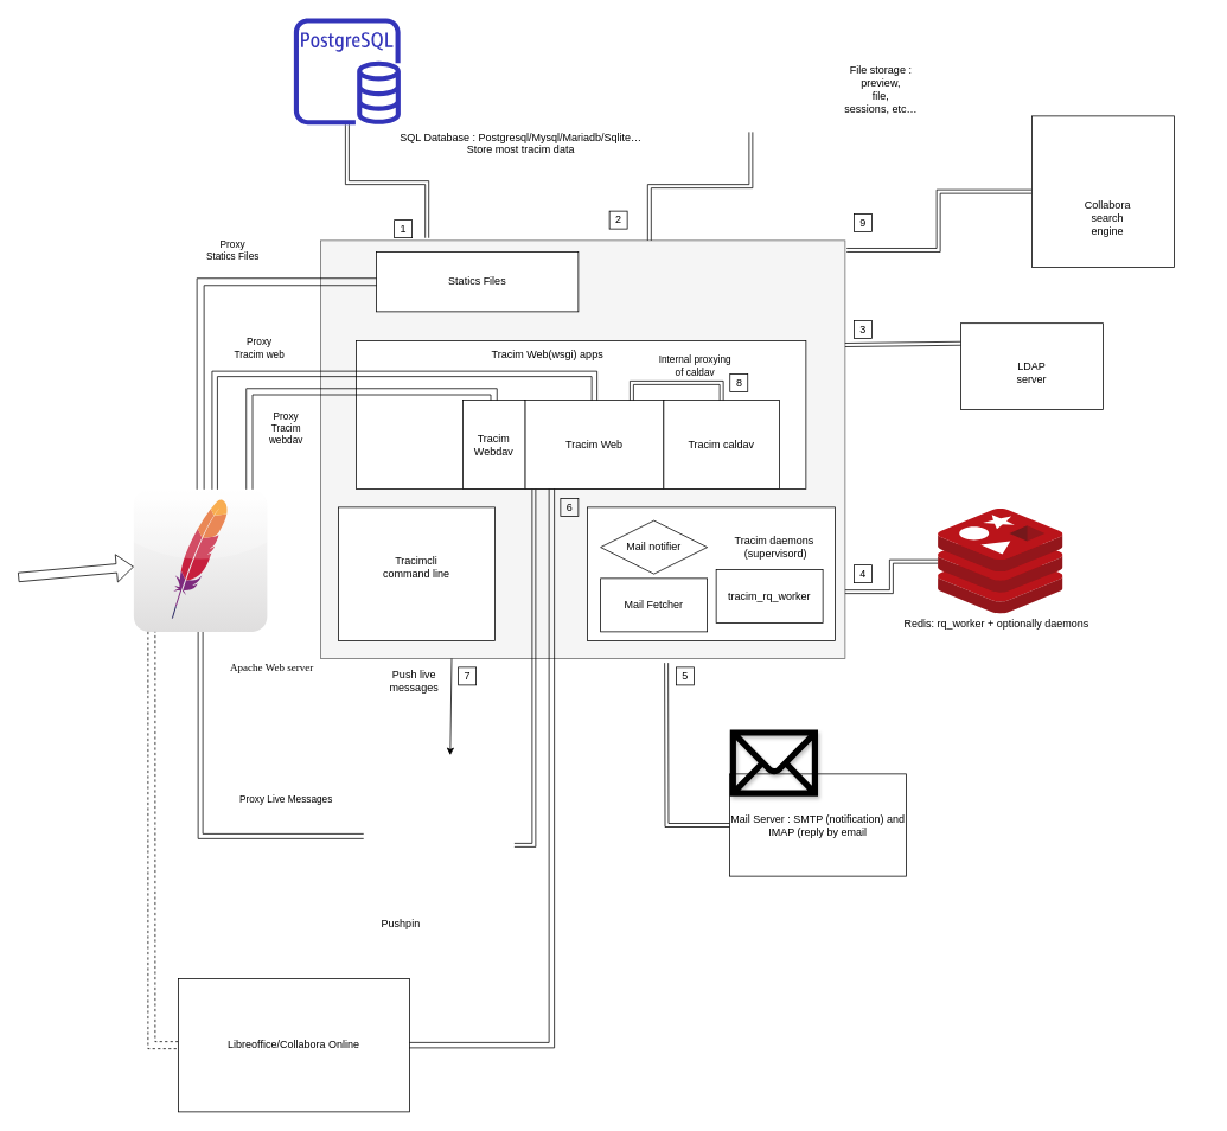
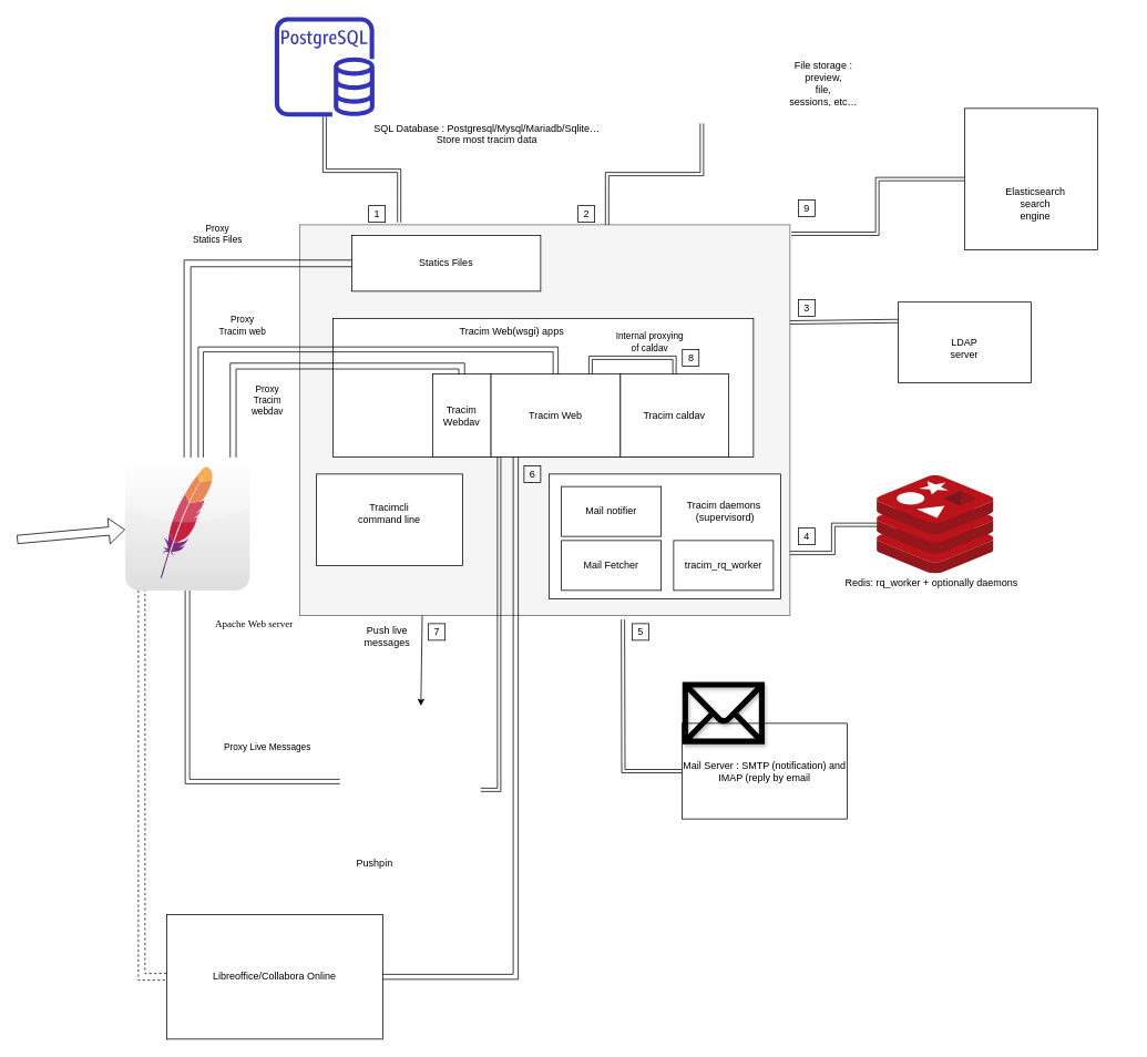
- <mxCell id="71" value="&lt;div&gt;Collabora &lt;br&gt;&lt;/div&gt;&lt;div&gt;search &lt;br&gt;&lt;/div&gt;&lt;div&gt;engine&lt;br&gt;&lt;/div&gt;" style="text;html=1;align=center;verticalAlign=middle;resizable=0;points=[];autosize=1;" vertex="1" parent="1"><mxGeometry x="1195.24" y="220" width="100" height="50" as="geometry" /></mxCell>
+ <mxCell id="71" value="&lt;div&gt;Elasticsearch &lt;br&gt;&lt;/div&gt;&lt;div&gt;search &lt;br&gt;&lt;/div&gt;&lt;div&gt;engine&lt;br&gt;&lt;/div&gt;" style="text;html=1;align=center;verticalAlign=middle;resizable=0;points=[];autosize=1;" vertex="1" parent="1"><mxGeometry x="1195.24" y="220" width="100" height="50" as="geometry" /></mxCell>
- <mxCell id="61" value="2" style="text;html=1;align=center;verticalAlign=middle;resizable=0;points=[];autosize=1;strokeColor=#000000;" vertex="1" parent="1"><mxGeometry x="685" y="237" width="20" height="20" as="geometry" /></mxCell>
+ <mxCell id="61" value="2" style="text;html=1;align=center;verticalAlign=middle;resizable=0;points=[];autosize=1;strokeColor=#000000;" vertex="1" parent="1"><mxGeometry x="695" y="247" width="20" height="20" as="geometry" /></mxCell>
- <mxCell id="46" value="Mail notifier" style="rhombus;whiteSpace=wrap;html=1;fontFamily=Helvetica;fontStyle=0;" parent="1" vertex="1"><mxGeometry x="675" y="585" width="120" height="60" as="geometry" /></mxCell>
+ <mxCell id="46" value="Mail notifier" style="rounded=0;whiteSpace=wrap;html=1;fontFamily=Helvetica;fontStyle=0" parent="1" vertex="1"><mxGeometry x="675" y="585" width="120" height="60" as="geometry" /></mxCell>
- <mxCell id="39" value="&lt;div&gt;Tracimcli&lt;/div&gt;&lt;div&gt; command line&lt;br&gt;&lt;/div&gt;&lt;div&gt;&lt;br&gt;&lt;/div&gt;" style="rounded=0;whiteSpace=wrap;html=1;fontFamily=Helvetica;fontStyle=0" parent="1" vertex="1"><mxGeometry x="380" y="570" width="176" height="150" as="geometry" /></mxCell>
+ <mxCell id="39" value="&lt;div&gt;Tracimcli&lt;/div&gt;&lt;div&gt; command line&lt;br&gt;&lt;/div&gt;&lt;div&gt;&lt;br&gt;&lt;/div&gt;" style="rounded=0;whiteSpace=wrap;html=1;fontFamily=Helvetica;fontStyle=0" parent="1" vertex="1"><mxGeometry x="380" y="570" width="176" height="110" as="geometry" /></mxCell>
- <mxCell id="44" value="&lt;div&gt;tracim_rq_worker&lt;/div&gt;" style="rounded=0;whiteSpace=wrap;html=1;fontFamily=Helvetica;fontStyle=0" parent="1" vertex="1"><mxGeometry x="805" y="640" width="120" height="60" as="geometry" /></mxCell>
+ <mxCell id="44" value="&lt;div&gt;tracim_rq_worker&lt;/div&gt;" style="rounded=0;whiteSpace=wrap;html=1;fontFamily=Helvetica;fontStyle=0" parent="1" vertex="1"><mxGeometry x="810" y="650" width="120" height="60" as="geometry" /></mxCell>
